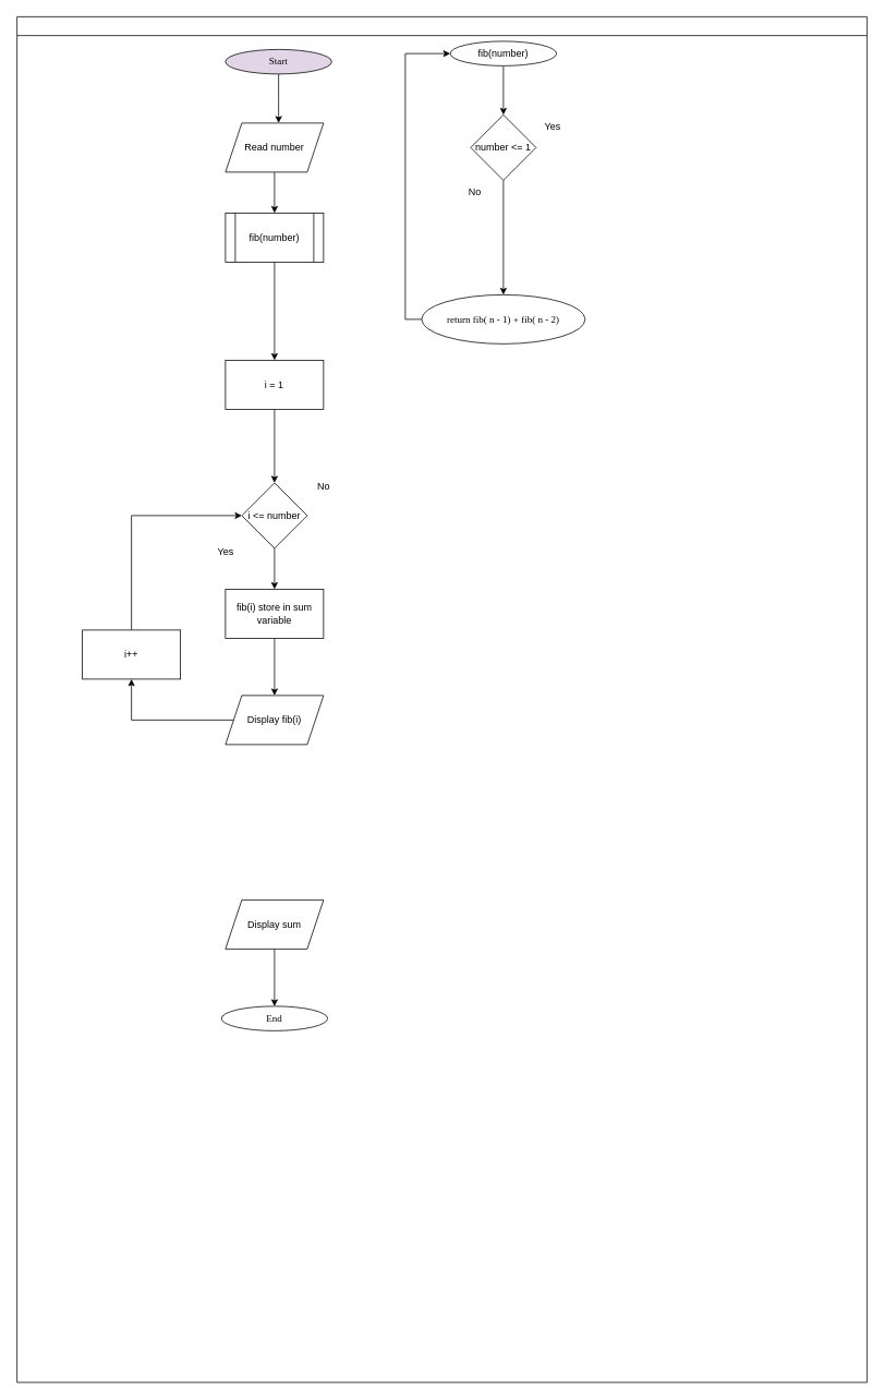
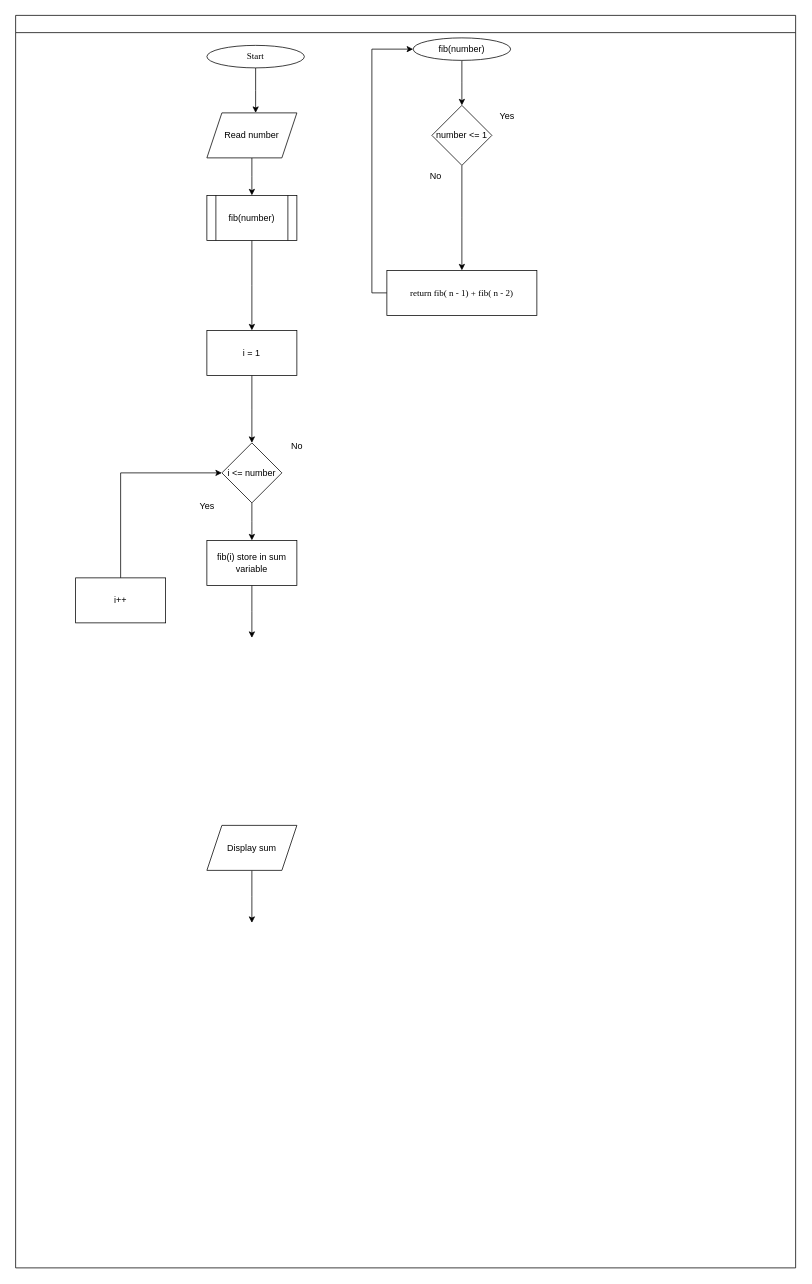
- <mxCell id="4" value="&lt;font data-font-src=&quot;https://fonts.googleapis.com/css?family=Sarabun&quot; face=&quot;Sarabun&quot;&gt;Start&lt;/font&gt;" style="ellipse;whiteSpace=wrap;html=1;fillColor=#e1d5e7;" parent="2" vertex="1"><mxGeometry x="255" y="40" width="130" height="30" as="geometry" /></mxCell>
+ <mxCell id="4" value="&lt;font data-font-src=&quot;https://fonts.googleapis.com/css?family=Sarabun&quot; face=&quot;Sarabun&quot;&gt;Start&lt;/font&gt;" style="ellipse;whiteSpace=wrap;html=1;" parent="2" vertex="1"><mxGeometry x="255" y="40" width="130" height="30" as="geometry" /></mxCell>
- <mxCell id="14" value="&lt;font face=&quot;Sarabun&quot;&gt;return fib( n - 1) + fib( n - 2)&lt;/font&gt;" style="ellipse;whiteSpace=wrap;html=1;" vertex="1" parent="2"><mxGeometry x="495" y="340" width="200" height="60" as="geometry" /></mxCell>
+ <mxCell id="14" value="&lt;font face=&quot;Sarabun&quot;&gt;return fib( n - 1) + fib( n - 2)&lt;/font&gt;" style="whiteSpace=wrap;html=1;rounded=0;" vertex="1" parent="2"><mxGeometry x="495" y="340" width="200" height="60" as="geometry" /></mxCell>
- <mxCell id="23" style="edgeStyle=orthogonalEdgeStyle;rounded=0;orthogonalLoop=1;jettySize=auto;html=1;entryX=0.5;entryY=1;entryDx=0;entryDy=0;" edge="1" parent="2" source="24" target="31"><mxGeometry relative="1" as="geometry" /></mxCell>
- <mxCell id="24" value="Display fib(i)" style="shape=parallelogram;perimeter=parallelogramPerimeter;whiteSpace=wrap;html=1;fixedSize=1;" vertex="1" parent="2"><mxGeometry x="255" y="830" width="120" height="60" as="geometry" /></mxCell>
- <mxCell id="27" value="&lt;font data-font-src=&quot;https://fonts.googleapis.com/css?family=Sarabun&quot; face=&quot;Sarabun&quot;&gt;End&lt;/font&gt;" style="ellipse;whiteSpace=wrap;html=1;" vertex="1" parent="2"><mxGeometry x="250" y="1210" width="130" height="30" as="geometry" /></mxCell>
